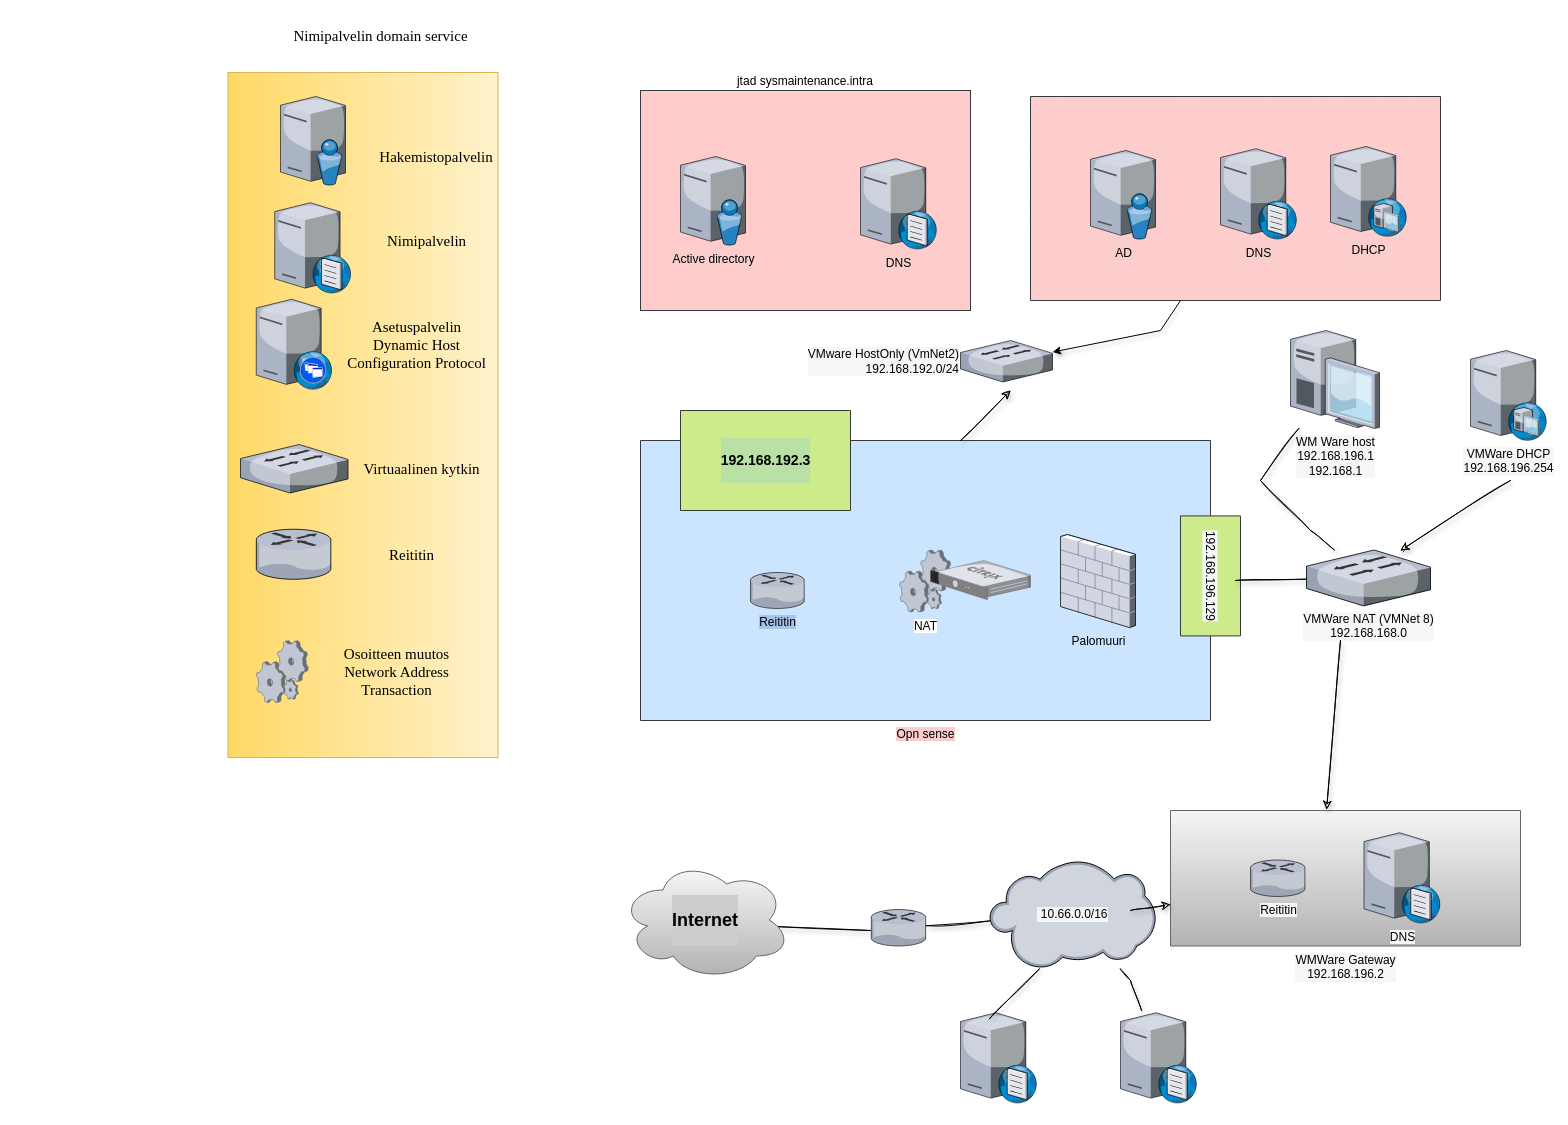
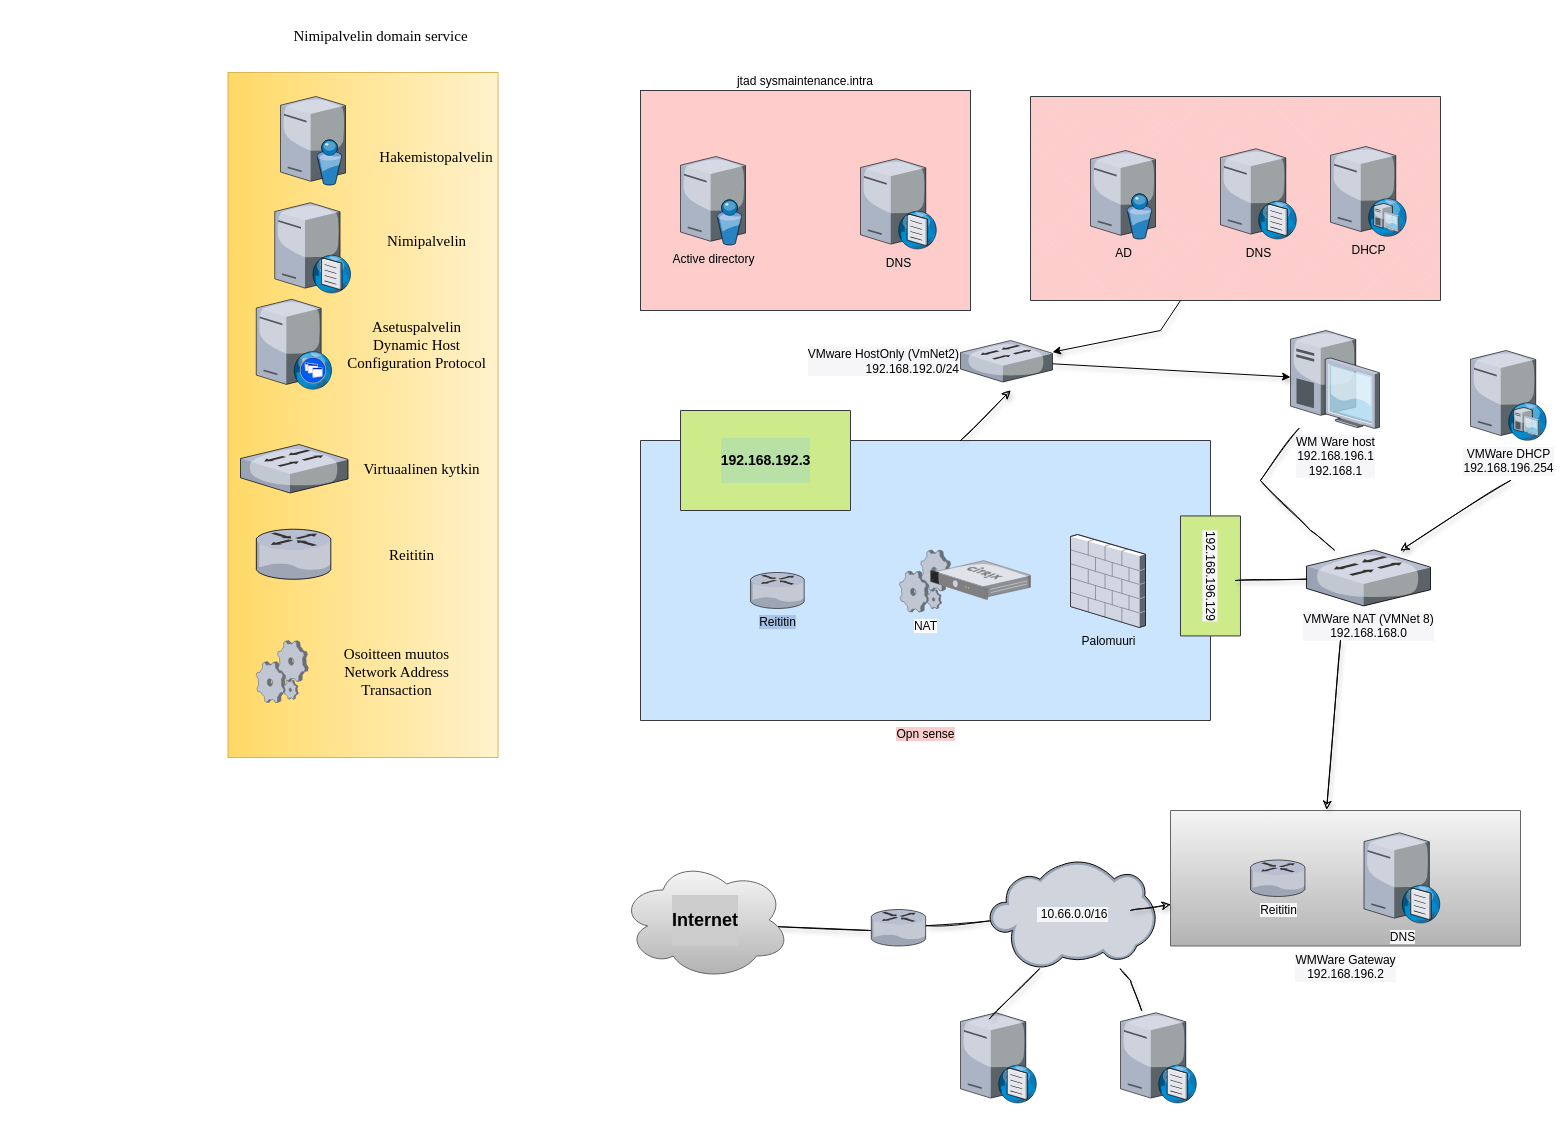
+ <mxCell id="24" value="" style="endArrow=classic;html=1;rounded=0;fontColor=#000000;shadow=1;" edge="1" parent="1" source="15" target="22"><mxGeometry width="50" height="50" relative="1" as="geometry"><mxPoint x="1040" y="410" as="sourcePoint" /><mxPoint x="1110" y="420" as="targetPoint" /></mxGeometry></mxCell>
- <mxCell id="10" value="&lt;span style=&quot;background-color: rgb(204, 229, 255);&quot;&gt;Palomuuri&lt;/span&gt;" style="verticalLabelPosition=bottom;sketch=0;aspect=fixed;html=1;verticalAlign=top;strokeColor=none;align=center;outlineConnect=0;shape=mxgraph.citrix.firewall;glass=0;labelBackgroundColor=#FFFFFF;fontColor=#000000;" vertex="1" parent="1"><mxGeometry x="1060" y="534" width="75" height="93" as="geometry" /></mxCell>
+ <mxCell id="10" value="&lt;span style=&quot;background-color: rgb(204, 229, 255);&quot;&gt;Palomuuri&lt;/span&gt;" style="verticalLabelPosition=bottom;sketch=0;aspect=fixed;html=1;verticalAlign=top;strokeColor=none;align=center;outlineConnect=0;shape=mxgraph.citrix.firewall;glass=0;labelBackgroundColor=#FFFFFF;fontColor=#000000;" vertex="1" parent="1"><mxGeometry x="1070" y="534" width="75" height="93" as="geometry" /></mxCell>
